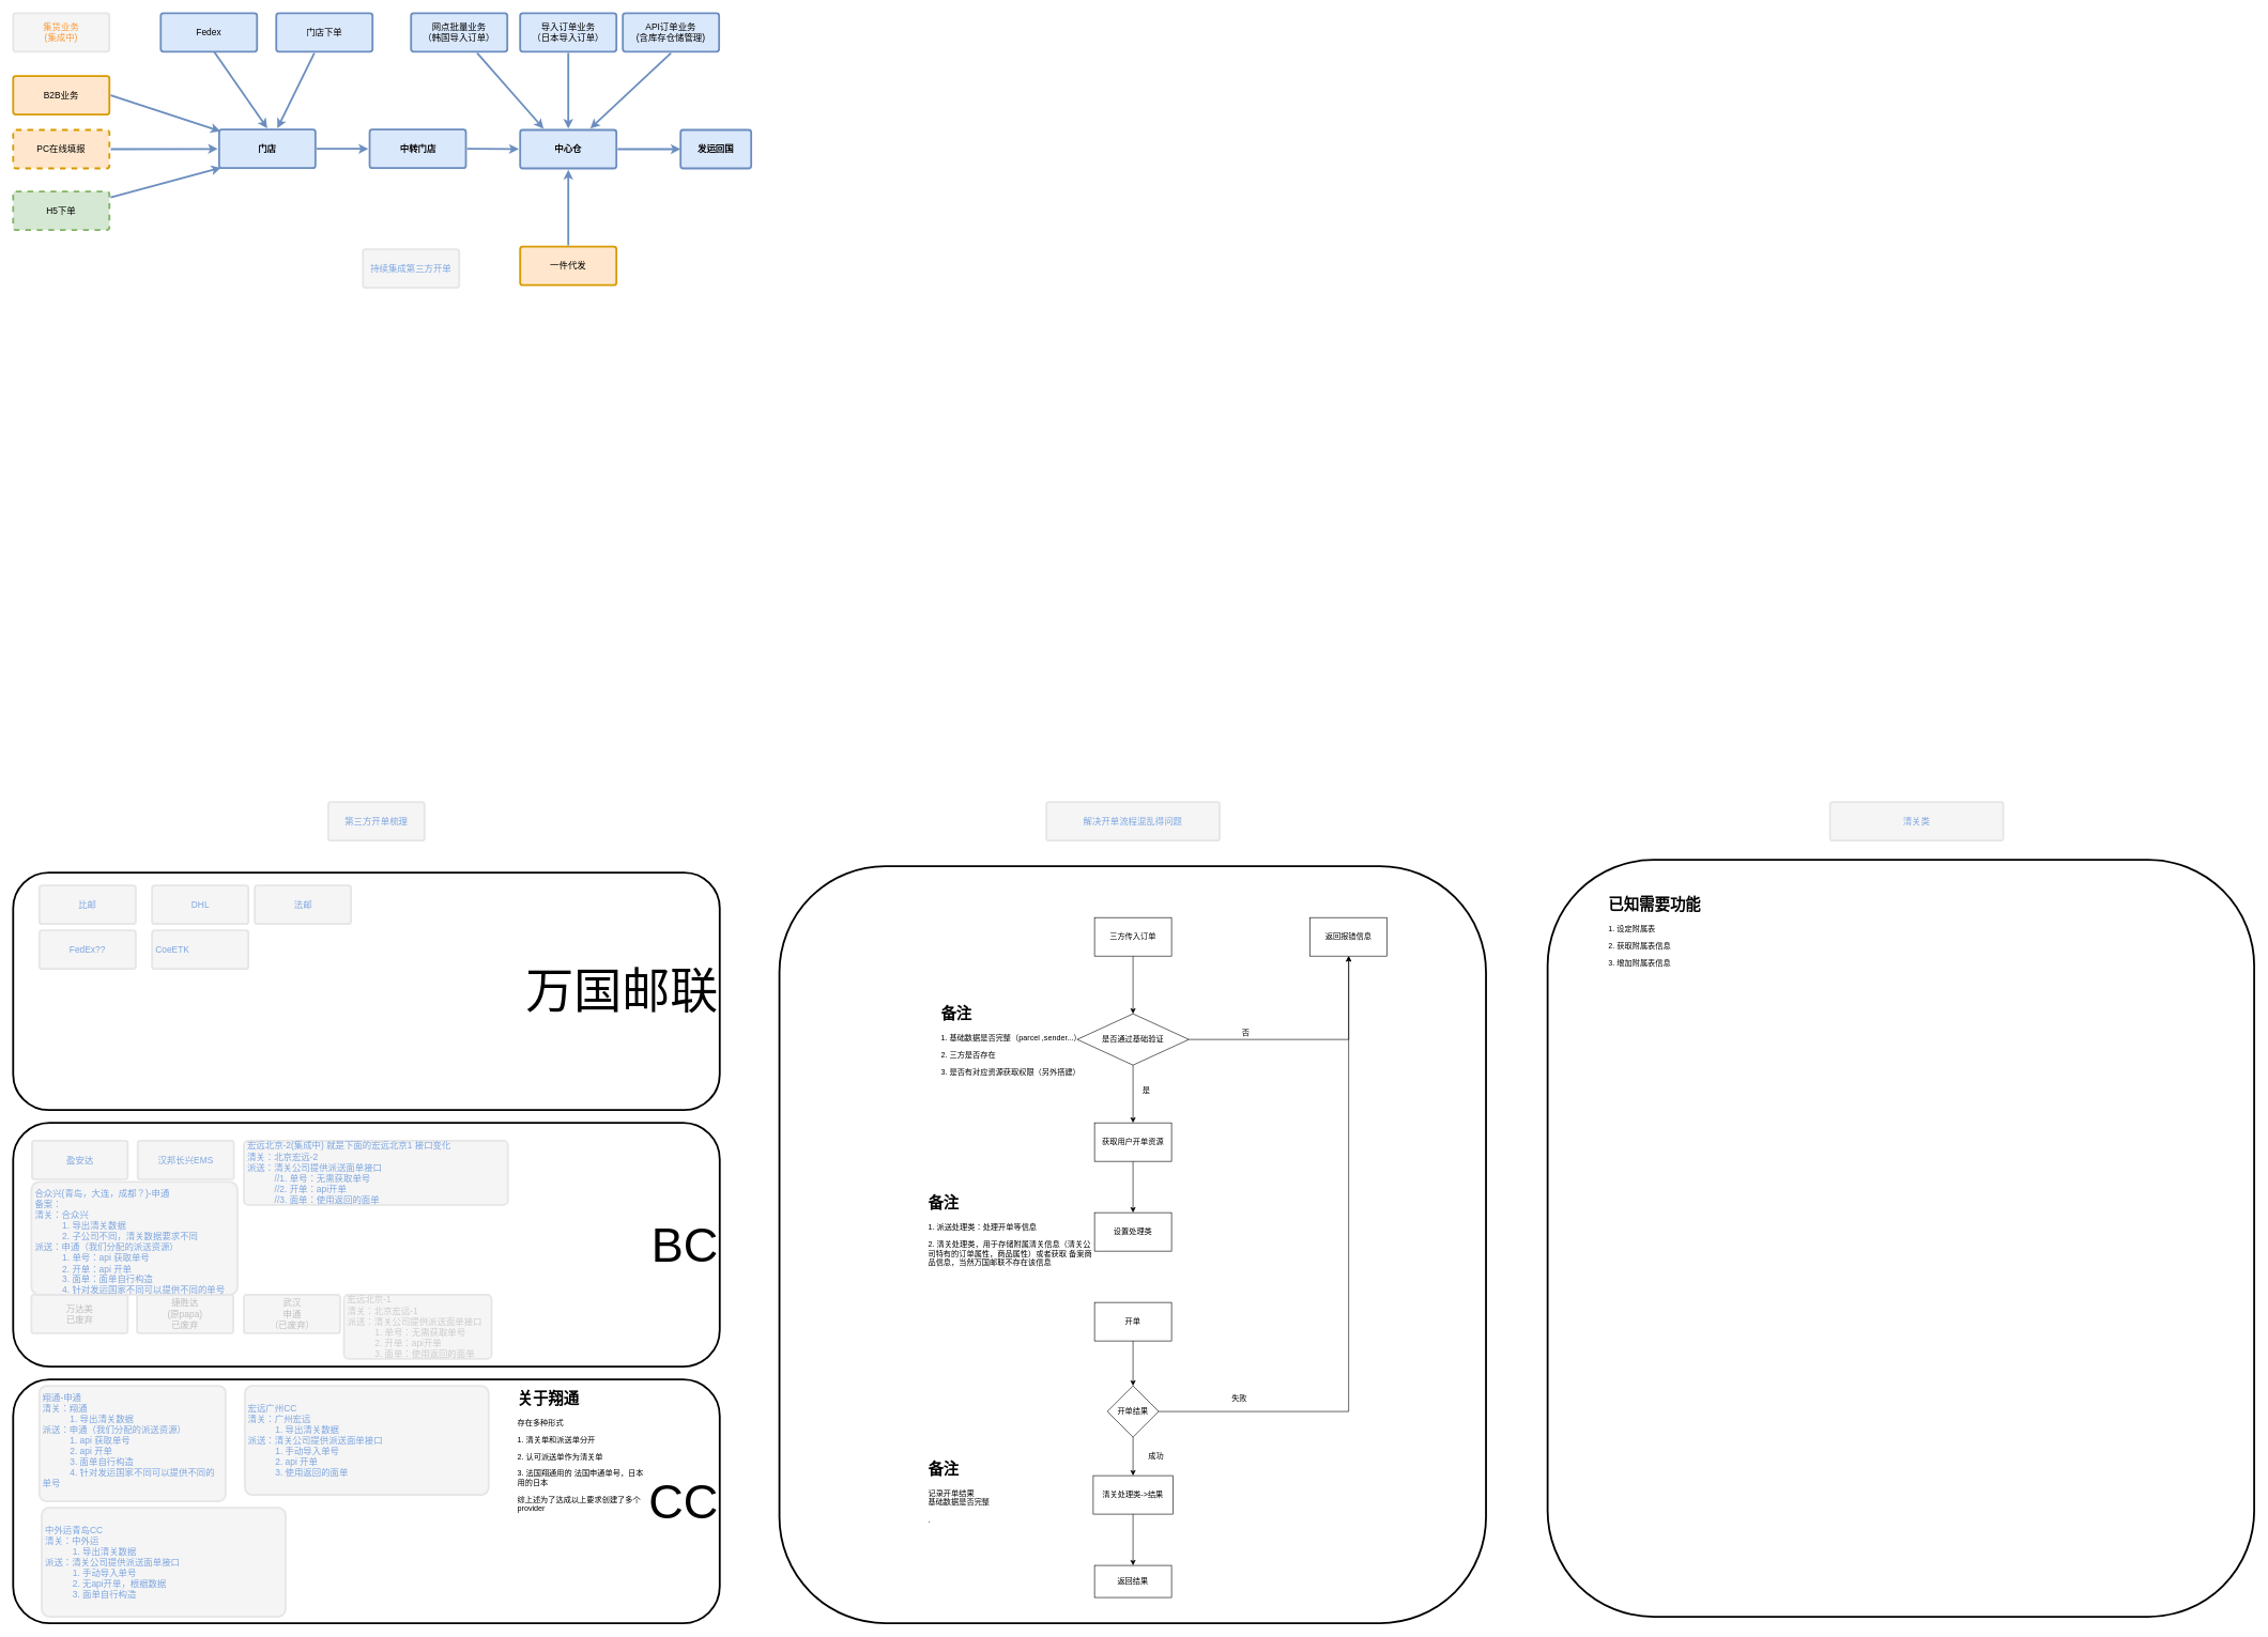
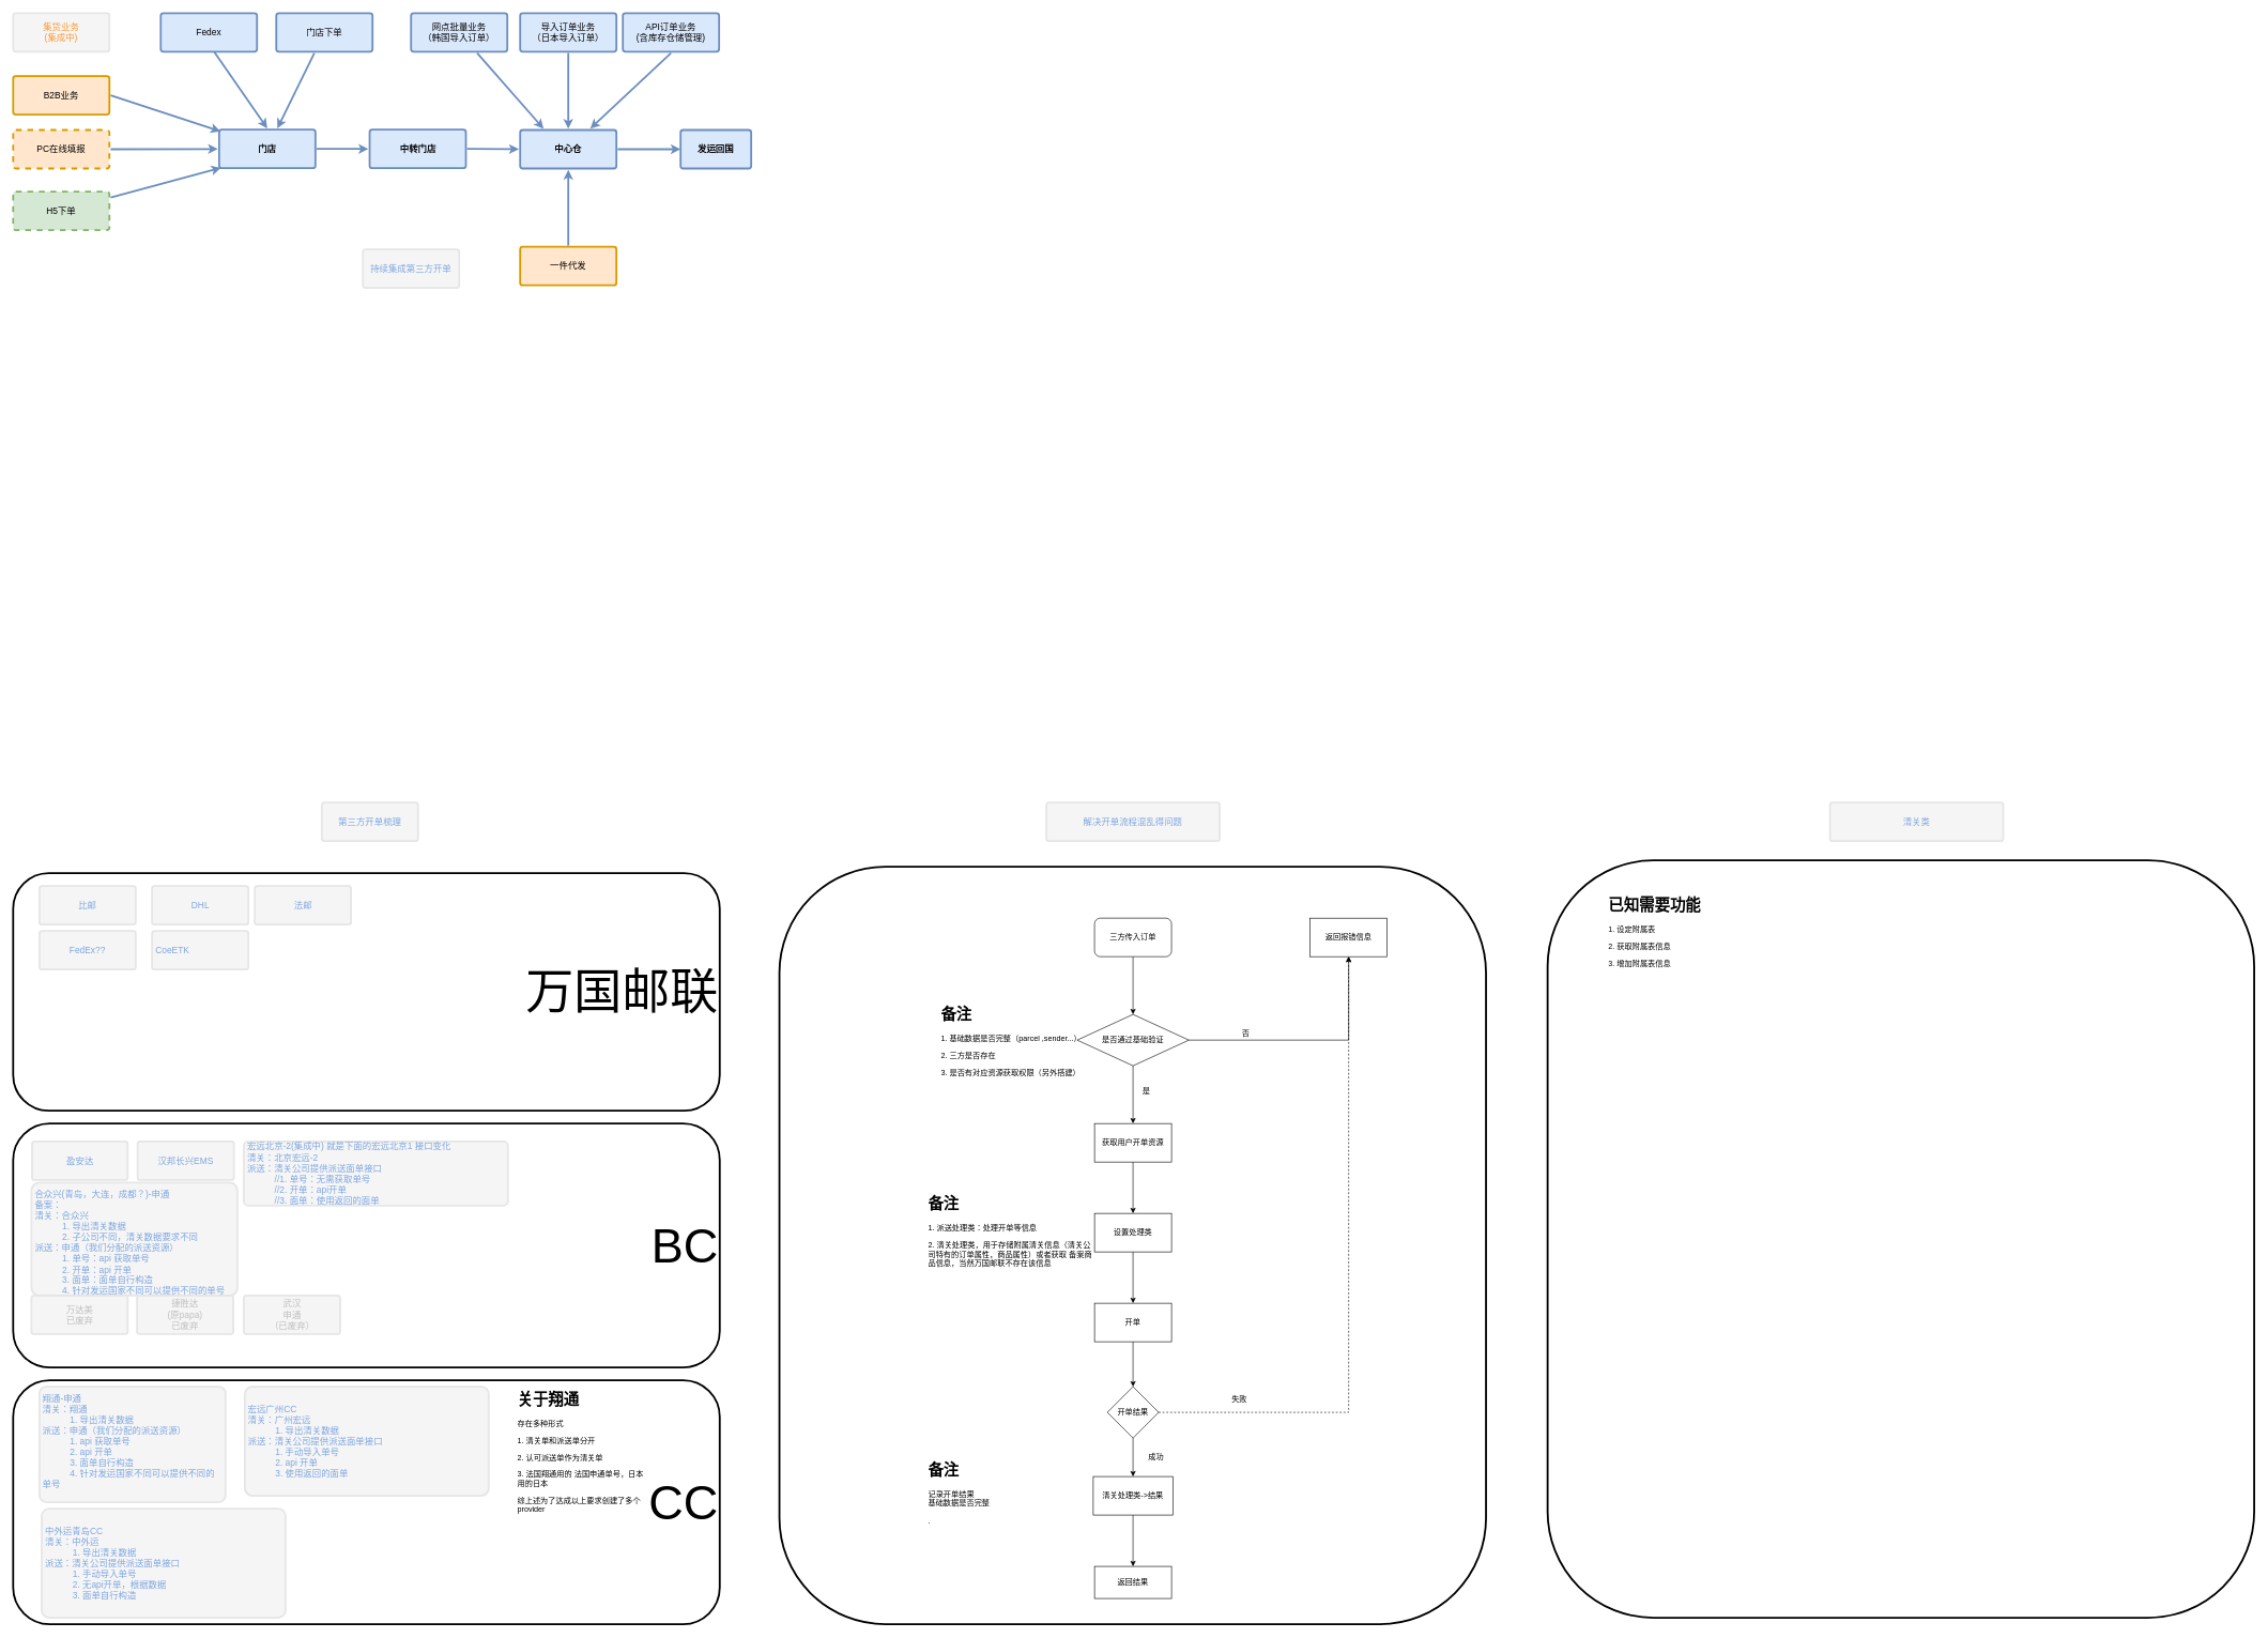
- <mxCell id="30" value="第三方开单梳理" style="rounded=1;whiteSpace=wrap;html=1;shadow=0;labelBackgroundColor=none;strokeColor=#E6E6E6;strokeWidth=3;fillColor=#f5f5f5;fontFamily=Helvetica;fontSize=14;align=center;spacing=5;fontStyle=0;arcSize=7;perimeterSpacing=2;fontColor=#7EA6E0;" vertex="1" parent="1"><mxGeometry x="511" y="1250" width="150" height="60" as="geometry" /></mxCell>
+ <mxCell id="30" value="第三方开单梳理" style="rounded=1;whiteSpace=wrap;html=1;shadow=0;labelBackgroundColor=none;strokeColor=#E6E6E6;strokeWidth=3;fillColor=#f5f5f5;fontFamily=Helvetica;fontSize=14;align=center;spacing=5;fontStyle=0;arcSize=7;perimeterSpacing=2;fontColor=#7EA6E0;" vertex="1" parent="1"><mxGeometry x="501" y="1250" width="150" height="60" as="geometry" /></mxCell>
- <mxCell id="54" value="三方传入订单" style="rounded=0;whiteSpace=wrap;html=1;fontSize=12;align=center;" vertex="1" parent="1"><mxGeometry x="1705" y="1430" width="120" height="60" as="geometry" /></mxCell>
+ <mxCell id="54" value="三方传入订单" style="whiteSpace=wrap;html=1;fontSize=12;align=center;rounded=1;" vertex="1" parent="1"><mxGeometry x="1705" y="1430" width="120" height="60" as="geometry" /></mxCell>
+ <mxCell id="62" value="" style="edgeStyle=orthogonalEdgeStyle;rounded=0;orthogonalLoop=1;jettySize=auto;html=1;fontSize=12;" edge="1" parent="1" source="63" target="65"><mxGeometry relative="1" as="geometry" /></mxCell>
- <mxCell id="69" value="" style="edgeStyle=orthogonalEdgeStyle;rounded=0;orthogonalLoop=1;jettySize=auto;html=1;fontSize=12;" edge="1" parent="1" source="71" target="58"><mxGeometry relative="1" as="geometry"><mxPoint x="1885" y="2200" as="targetPoint" /></mxGeometry></mxCell>
+ <mxCell id="69" value="" style="edgeStyle=orthogonalEdgeStyle;rounded=0;orthogonalLoop=1;jettySize=auto;html=1;fontSize=12;dashed=1;" edge="1" parent="1" source="71" target="58"><mxGeometry relative="1" as="geometry"><mxPoint x="1885" y="2200" as="targetPoint" /></mxGeometry></mxCell>
- <mxCell id="44" value="宏远北京-1&lt;br&gt;清关：北京宏远-1&lt;br&gt;派送：清关公司提供派送面单接口&lt;br&gt;&amp;nbsp; &amp;nbsp; &amp;nbsp; &amp;nbsp; &amp;nbsp; &amp;nbsp;1. 单号：无需获取单号&lt;br&gt;&amp;nbsp; &amp;nbsp; &amp;nbsp; &amp;nbsp; &amp;nbsp; &amp;nbsp;2. 开单：api开单&lt;br&gt;&amp;nbsp; &amp;nbsp; &amp;nbsp; &amp;nbsp; &amp;nbsp; &amp;nbsp;3. 面单：使用返回的面单" style="rounded=1;whiteSpace=wrap;html=1;shadow=0;labelBackgroundColor=none;strokeColor=#E6E6E6;strokeWidth=3;fillColor=#f5f5f5;fontFamily=Helvetica;fontSize=14;align=left;spacing=5;fontStyle=0;arcSize=7;perimeterSpacing=2;fontColor=#CCCCCC;" vertex="1" parent="1"><mxGeometry x="535.5" y="2018" width="230" height="100" as="geometry" /></mxCell>
